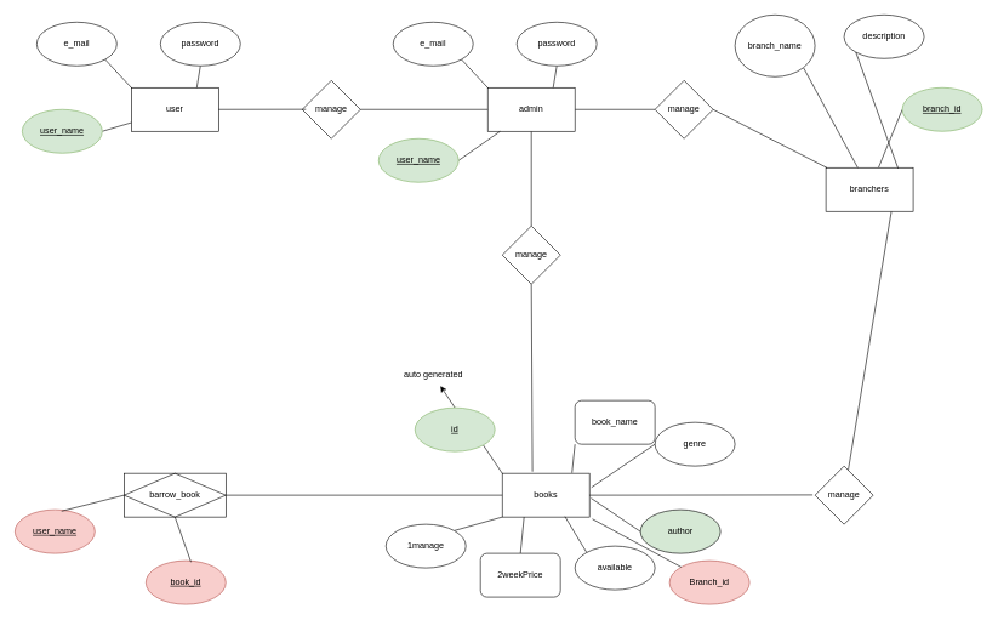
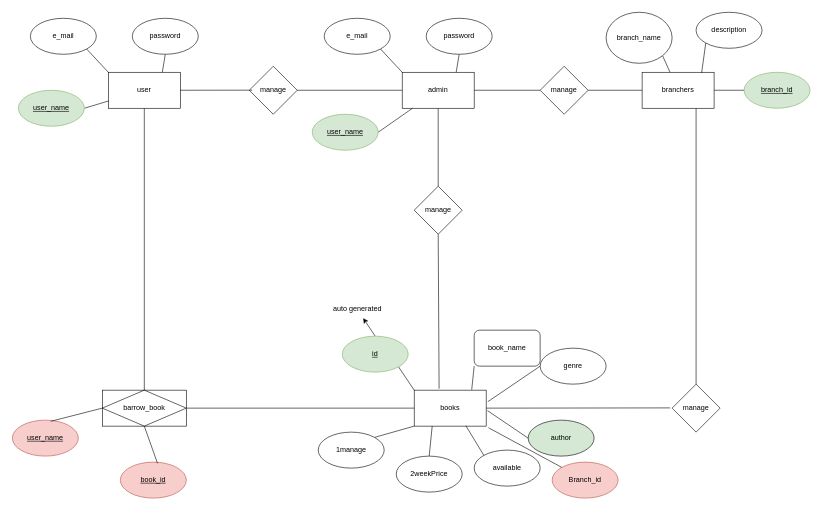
- <mxCell id="20" value="branchers" style="rounded=0;whiteSpace=wrap;html=1;" vertex="1" parent="1"><mxGeometry x="1135" y="230" width="120" height="60" as="geometry" /></mxCell>
+ <mxCell id="20" value="branchers" style="rounded=0;whiteSpace=wrap;html=1;" vertex="1" parent="1"><mxGeometry x="1070" y="120" width="120" height="60" as="geometry" /></mxCell>
+ <mxCell id="54" style="edgeStyle=none;rounded=0;orthogonalLoop=1;jettySize=auto;html=1;exitX=0.5;exitY=1;exitDx=0;exitDy=0;entryX=0.5;entryY=0;entryDx=0;entryDy=0;endArrow=none;endFill=0;" edge="1" parent="1" source="2" target="56"><mxGeometry relative="1" as="geometry"><mxPoint x="241.84" y="324.4" as="targetPoint" /></mxGeometry></mxCell>
- <mxCell id="35" value="2weekPrice" style="whiteSpace=wrap;html=1;rounded=1;" vertex="1" parent="1"><mxGeometry x="660" y="760" width="110" height="60" as="geometry" /></mxCell>
+ <mxCell id="35" value="2weekPrice" style="ellipse;whiteSpace=wrap;html=1;" vertex="1" parent="1"><mxGeometry x="660" y="760" width="110" height="60" as="geometry" /></mxCell>
